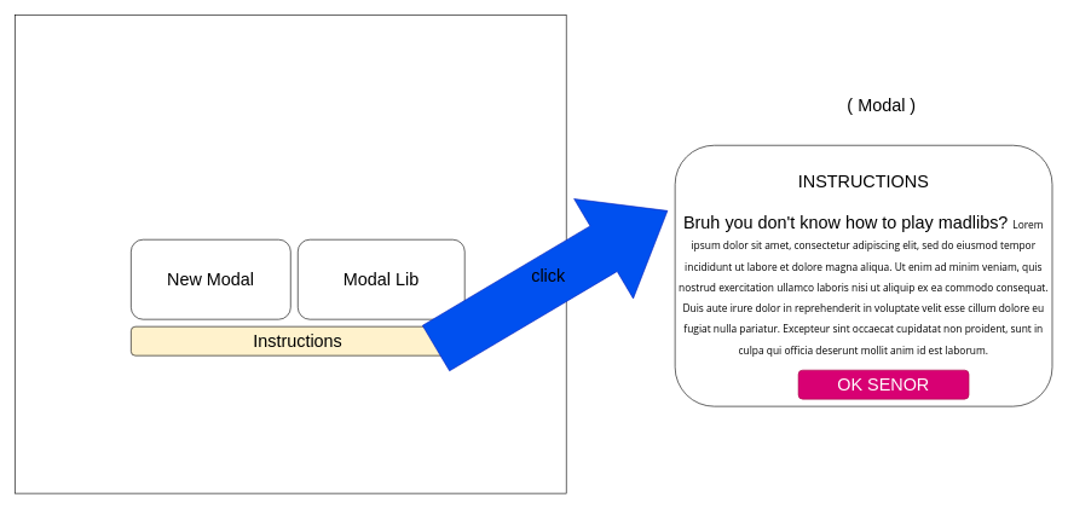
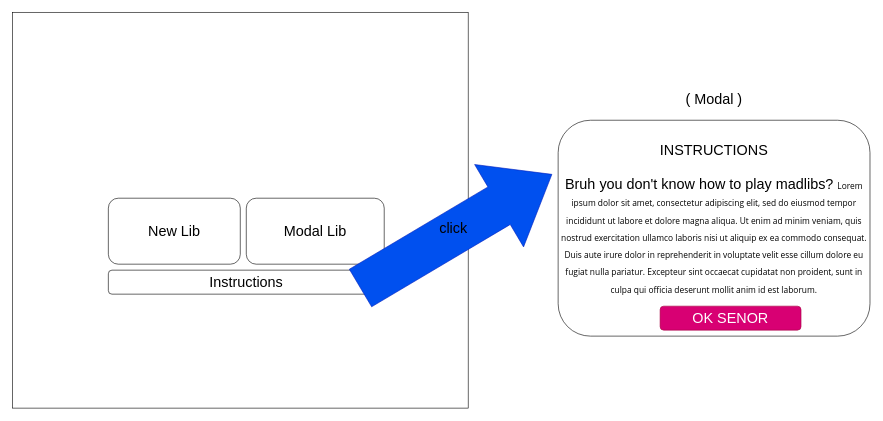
- <mxCell id="9" value="( Modal )" style="text;html=1;strokeColor=none;fillColor=none;align=center;verticalAlign=middle;whiteSpace=wrap;rounded=0;labelBackgroundColor=none;fontSize=24;" vertex="1" parent="1"><mxGeometry x="1105" y="130" width="220" height="30" as="geometry" /></mxCell>
+ <mxCell id="9" value="( Modal )" style="text;html=1;strokeColor=none;fillColor=none;align=center;verticalAlign=middle;whiteSpace=wrap;rounded=0;labelBackgroundColor=none;fontSize=24;" vertex="1" parent="1"><mxGeometry x="1080" y="150" width="220" height="30" as="geometry" /></mxCell>
- <mxCell id="3" value="New Modal" style="rounded=1;whiteSpace=wrap;html=1;fontSize=24;" vertex="1" parent="1"><mxGeometry x="180" y="330" width="220" height="110" as="geometry" /></mxCell>
+ <mxCell id="3" value="New Lib" style="rounded=1;whiteSpace=wrap;html=1;fontSize=24;" vertex="1" parent="1"><mxGeometry x="180" y="330" width="220" height="110" as="geometry" /></mxCell>
- <mxCell id="5" value="Instructions" style="rounded=1;whiteSpace=wrap;html=1;fontSize=24;fillColor=#fff2cc;" vertex="1" parent="1"><mxGeometry x="180" y="450" width="460" height="40" as="geometry" /></mxCell>
+ <mxCell id="5" value="Instructions" style="rounded=1;whiteSpace=wrap;html=1;fontSize=24;" vertex="1" parent="1"><mxGeometry x="180" y="450" width="460" height="40" as="geometry" /></mxCell>
